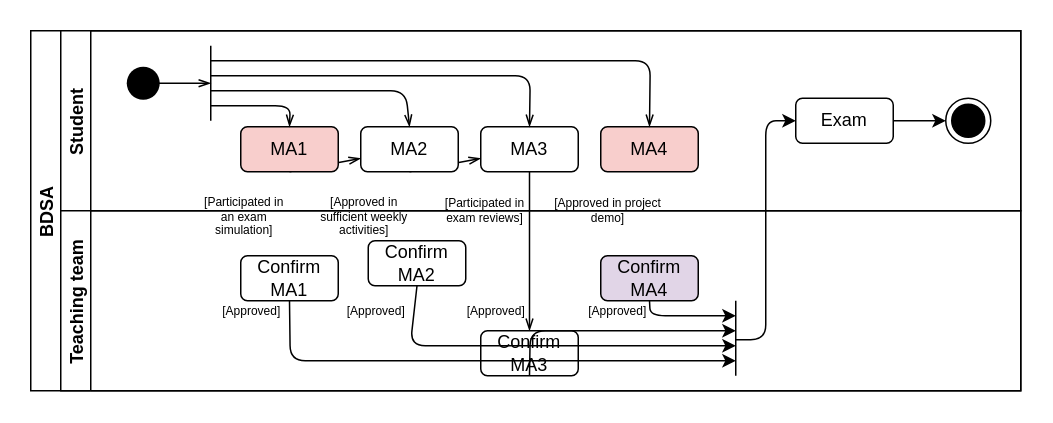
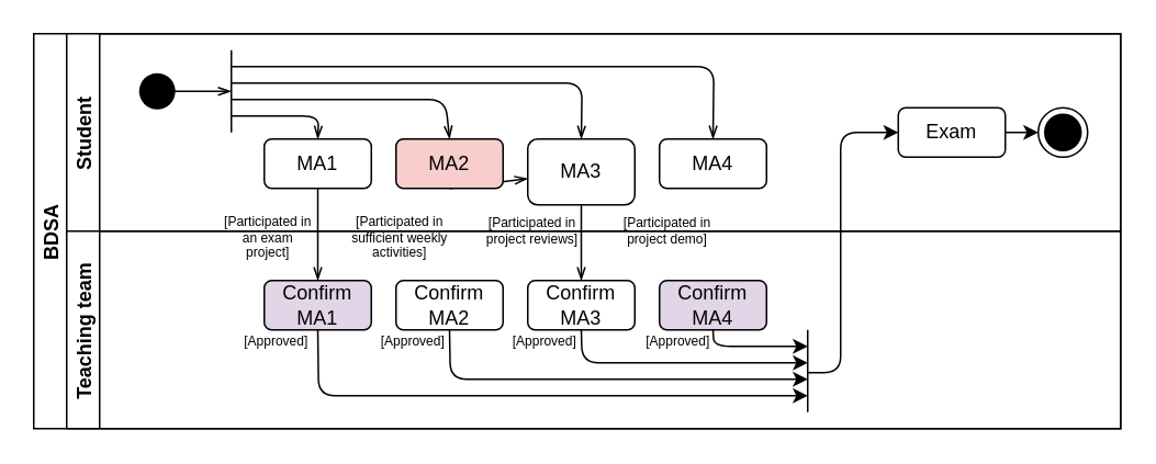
- <mxCell id="14" value="Exam" style="rounded=1;whiteSpace=wrap;html=1;" vertex="1" parent="6"><mxGeometry x="490" y="45" width="65" height="30" as="geometry" /></mxCell>
+ <mxCell id="14" value="Exam" style="rounded=1;whiteSpace=wrap;html=1;" vertex="1" parent="6"><mxGeometry x="505" y="45" width="65" height="30" as="geometry" /></mxCell>
- <mxCell id="8" value="MA1" style="rounded=1;whiteSpace=wrap;html=1;fillColor=#f8cecc;" parent="6" vertex="1"><mxGeometry x="120" y="64" width="65" height="30" as="geometry" /></mxCell>
+ <mxCell id="8" value="MA1" style="rounded=1;whiteSpace=wrap;html=1;" parent="6" vertex="1"><mxGeometry x="120" y="64" width="65" height="30" as="geometry" /></mxCell>
- <mxCell id="11" value="&lt;div&gt;MA2&lt;/div&gt;" style="rounded=1;whiteSpace=wrap;html=1;" vertex="1" parent="6"><mxGeometry x="200" y="64" width="65" height="30" as="geometry" /></mxCell>
+ <mxCell id="11" value="&lt;div&gt;MA2&lt;/div&gt;" style="rounded=1;whiteSpace=wrap;html=1;fillColor=#f8cecc;" vertex="1" parent="6"><mxGeometry x="200" y="64" width="65" height="30" as="geometry" /></mxCell>
- <mxCell id="12" value="MA3" style="rounded=1;whiteSpace=wrap;html=1;" vertex="1" parent="6"><mxGeometry x="280" y="64" width="65" height="30" as="geometry" /></mxCell>
+ <mxCell id="12" value="MA3" style="rounded=1;whiteSpace=wrap;html=1;" vertex="1" parent="6"><mxGeometry x="280" y="64" width="65" height="40" as="geometry" /></mxCell>
- <mxCell id="13" value="MA4" style="rounded=1;whiteSpace=wrap;html=1;fillColor=#f8cecc;" vertex="1" parent="6"><mxGeometry x="360" y="64" width="65" height="30" as="geometry" /></mxCell>
+ <mxCell id="13" value="MA4" style="rounded=1;whiteSpace=wrap;html=1;" vertex="1" parent="6"><mxGeometry x="360" y="64" width="65" height="30" as="geometry" /></mxCell>
- <mxCell id="3" value="" style="endArrow=openThin;html=1;endFill=0;exitX=0.5;exitY=1;exitDx=0;exitDy=0;" parent="2" source="8" target="11" edge="1"><mxGeometry width="50" height="50" relative="1" as="geometry"><mxPoint x="173" y="104" as="sourcePoint" /><mxPoint x="173" y="154" as="targetPoint" /></mxGeometry></mxCell>
+ <mxCell id="3" value="" style="endArrow=openThin;html=1;endFill=0;exitX=0.5;exitY=1;exitDx=0;exitDy=0;entryX=0.5;entryY=0;entryDx=0;entryDy=0;" parent="2" source="8" target="17" edge="1"><mxGeometry width="50" height="50" relative="1" as="geometry"><mxPoint x="173" y="104" as="sourcePoint" /><mxPoint x="173" y="154" as="targetPoint" /></mxGeometry></mxCell>
- <mxCell id="24" value="[Participated in exam reviews]" style="text;html=1;strokeColor=none;fillColor=none;align=center;verticalAlign=middle;whiteSpace=wrap;rounded=0;fontSize=8;" parent="16" vertex="1"><mxGeometry x="248" y="-10" width="70" height="20" as="geometry" /></mxCell>
+ <mxCell id="24" value="[Participated in project reviews]" style="text;html=1;strokeColor=none;fillColor=none;align=center;verticalAlign=middle;whiteSpace=wrap;rounded=0;fontSize=8;" parent="16" vertex="1"><mxGeometry x="248" y="-10" width="70" height="20" as="geometry" /></mxCell>
- <mxCell id="25" value="[Approved in project demo]" style="text;html=1;strokeColor=none;fillColor=none;align=center;verticalAlign=middle;whiteSpace=wrap;rounded=0;fontSize=8;" parent="16" vertex="1"><mxGeometry x="325" y="-10" width="80" height="20" as="geometry" /></mxCell>
+ <mxCell id="25" value="[Participated in project demo]" style="text;html=1;strokeColor=none;fillColor=none;align=center;verticalAlign=middle;whiteSpace=wrap;rounded=0;fontSize=8;" parent="16" vertex="1"><mxGeometry x="325" y="-10" width="80" height="20" as="geometry" /></mxCell>
- <mxCell id="23" value="[Participated in an exam simulation]" style="text;html=1;strokeColor=none;fillColor=none;align=center;verticalAlign=middle;whiteSpace=wrap;rounded=0;fontSize=8;" parent="16" vertex="1"><mxGeometry x="95" y="-1" width="55" height="10" as="geometry" /></mxCell>
+ <mxCell id="23" value="[Participated in an exam project]" style="text;html=1;strokeColor=none;fillColor=none;align=center;verticalAlign=middle;whiteSpace=wrap;rounded=0;fontSize=8;" parent="16" vertex="1"><mxGeometry x="95" y="-1" width="55" height="10" as="geometry" /></mxCell>
- <mxCell id="22" value="&lt;div&gt;[Approved in &lt;br&gt;&lt;/div&gt;&lt;div&gt;sufficient weekly&lt;/div&gt;&lt;div&gt;activities]&lt;/div&gt;" style="text;html=1;strokeColor=none;fillColor=none;align=center;verticalAlign=middle;whiteSpace=wrap;rounded=0;fontSize=8;" parent="16" vertex="1"><mxGeometry x="150" y="-6" width="105" height="20" as="geometry" /></mxCell>
+ <mxCell id="22" value="&lt;div&gt;[Participated in &lt;br&gt;&lt;/div&gt;&lt;div&gt;sufficient weekly&lt;/div&gt;&lt;div&gt;activities]&lt;/div&gt;" style="text;html=1;strokeColor=none;fillColor=none;align=center;verticalAlign=middle;whiteSpace=wrap;rounded=0;fontSize=8;" parent="16" vertex="1"><mxGeometry x="150" y="-6" width="105" height="20" as="geometry" /></mxCell>
- <mxCell id="18" value="Confirm MA2" style="rounded=1;whiteSpace=wrap;html=1;" vertex="1" parent="16"><mxGeometry x="205" y="20" width="65" height="30" as="geometry" /></mxCell>
+ <mxCell id="18" value="Confirm MA2" style="rounded=1;whiteSpace=wrap;html=1;" vertex="1" parent="16"><mxGeometry x="200" y="30" width="65" height="30" as="geometry" /></mxCell>
- <mxCell id="17" value="Confirm MA1" style="rounded=1;whiteSpace=wrap;html=1;" parent="16" vertex="1"><mxGeometry x="120" y="30" width="65" height="30" as="geometry" /></mxCell>
+ <mxCell id="17" value="Confirm MA1" style="rounded=1;whiteSpace=wrap;html=1;fillColor=#e1d5e7;" parent="16" vertex="1"><mxGeometry x="120" y="30" width="65" height="30" as="geometry" /></mxCell>
- <mxCell id="19" value="Confirm MA3" style="rounded=1;whiteSpace=wrap;html=1;" vertex="1" parent="16"><mxGeometry x="280" y="80" width="65" height="30" as="geometry" /></mxCell>
+ <mxCell id="19" value="Confirm MA3" style="rounded=1;whiteSpace=wrap;html=1;" vertex="1" parent="16"><mxGeometry x="280" y="30" width="65" height="30" as="geometry" /></mxCell>
